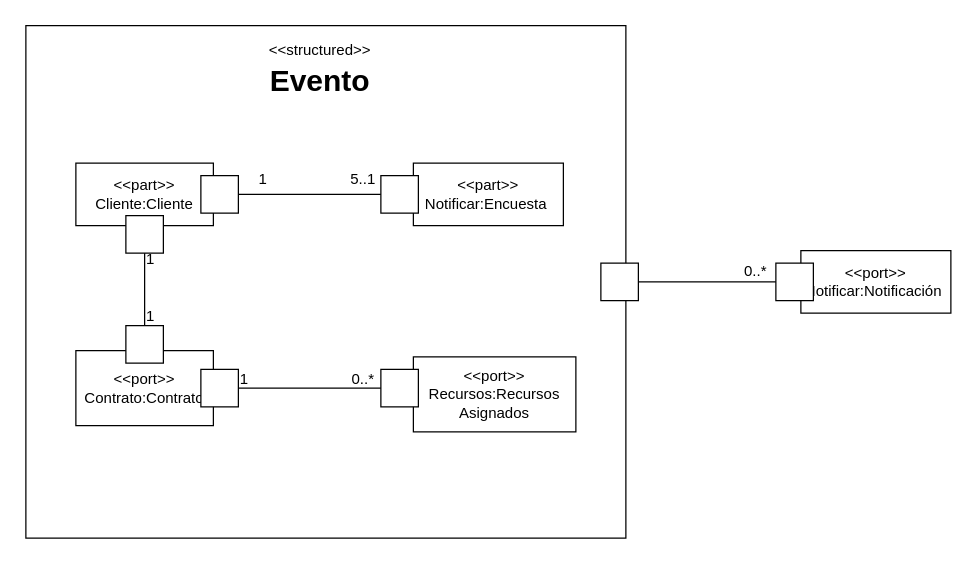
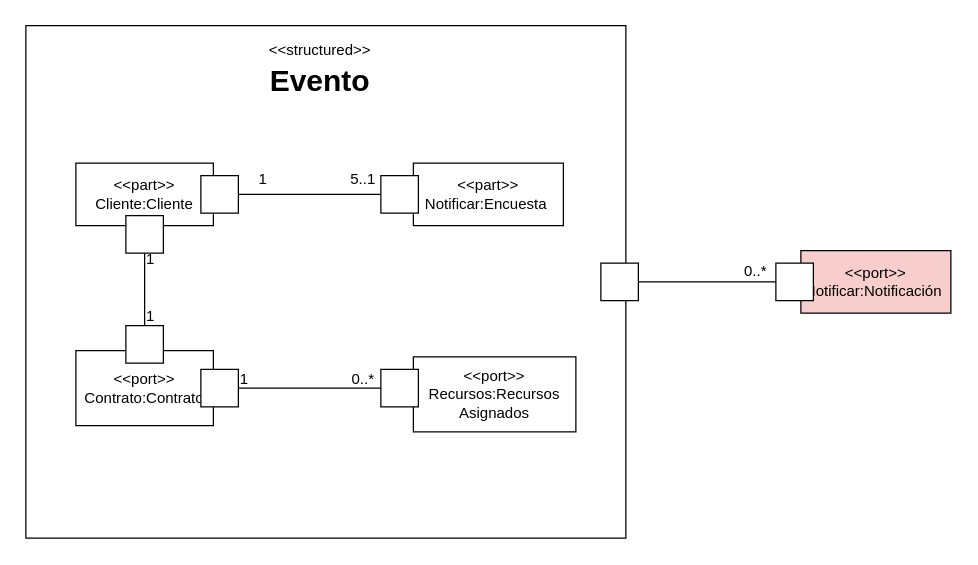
- <mxCell id="27" value="&lt;font style=&quot;vertical-align: inherit;&quot;&gt;&lt;font style=&quot;vertical-align: inherit;&quot;&gt;&amp;lt;&amp;lt;port&amp;gt;&amp;gt;&lt;/font&gt;&lt;/font&gt;&lt;div&gt;&lt;font style=&quot;vertical-align: inherit;&quot;&gt;&lt;font style=&quot;vertical-align: inherit;&quot;&gt;Notificar:Notificación&amp;nbsp;&lt;/font&gt;&lt;/font&gt;&lt;/div&gt;" style="html=1;whiteSpace=wrap;" vertex="1" parent="1"><mxGeometry x="640" y="200" width="120" height="50" as="geometry" /></mxCell>
+ <mxCell id="27" value="&lt;font style=&quot;vertical-align: inherit;&quot;&gt;&lt;font style=&quot;vertical-align: inherit;&quot;&gt;&amp;lt;&amp;lt;port&amp;gt;&amp;gt;&lt;/font&gt;&lt;/font&gt;&lt;div&gt;&lt;font style=&quot;vertical-align: inherit;&quot;&gt;&lt;font style=&quot;vertical-align: inherit;&quot;&gt;Notificar:Notificación&amp;nbsp;&lt;/font&gt;&lt;/font&gt;&lt;/div&gt;" style="html=1;whiteSpace=wrap;fillColor=#f8cecc;" vertex="1" parent="1"><mxGeometry x="640" y="200" width="120" height="50" as="geometry" /></mxCell>
